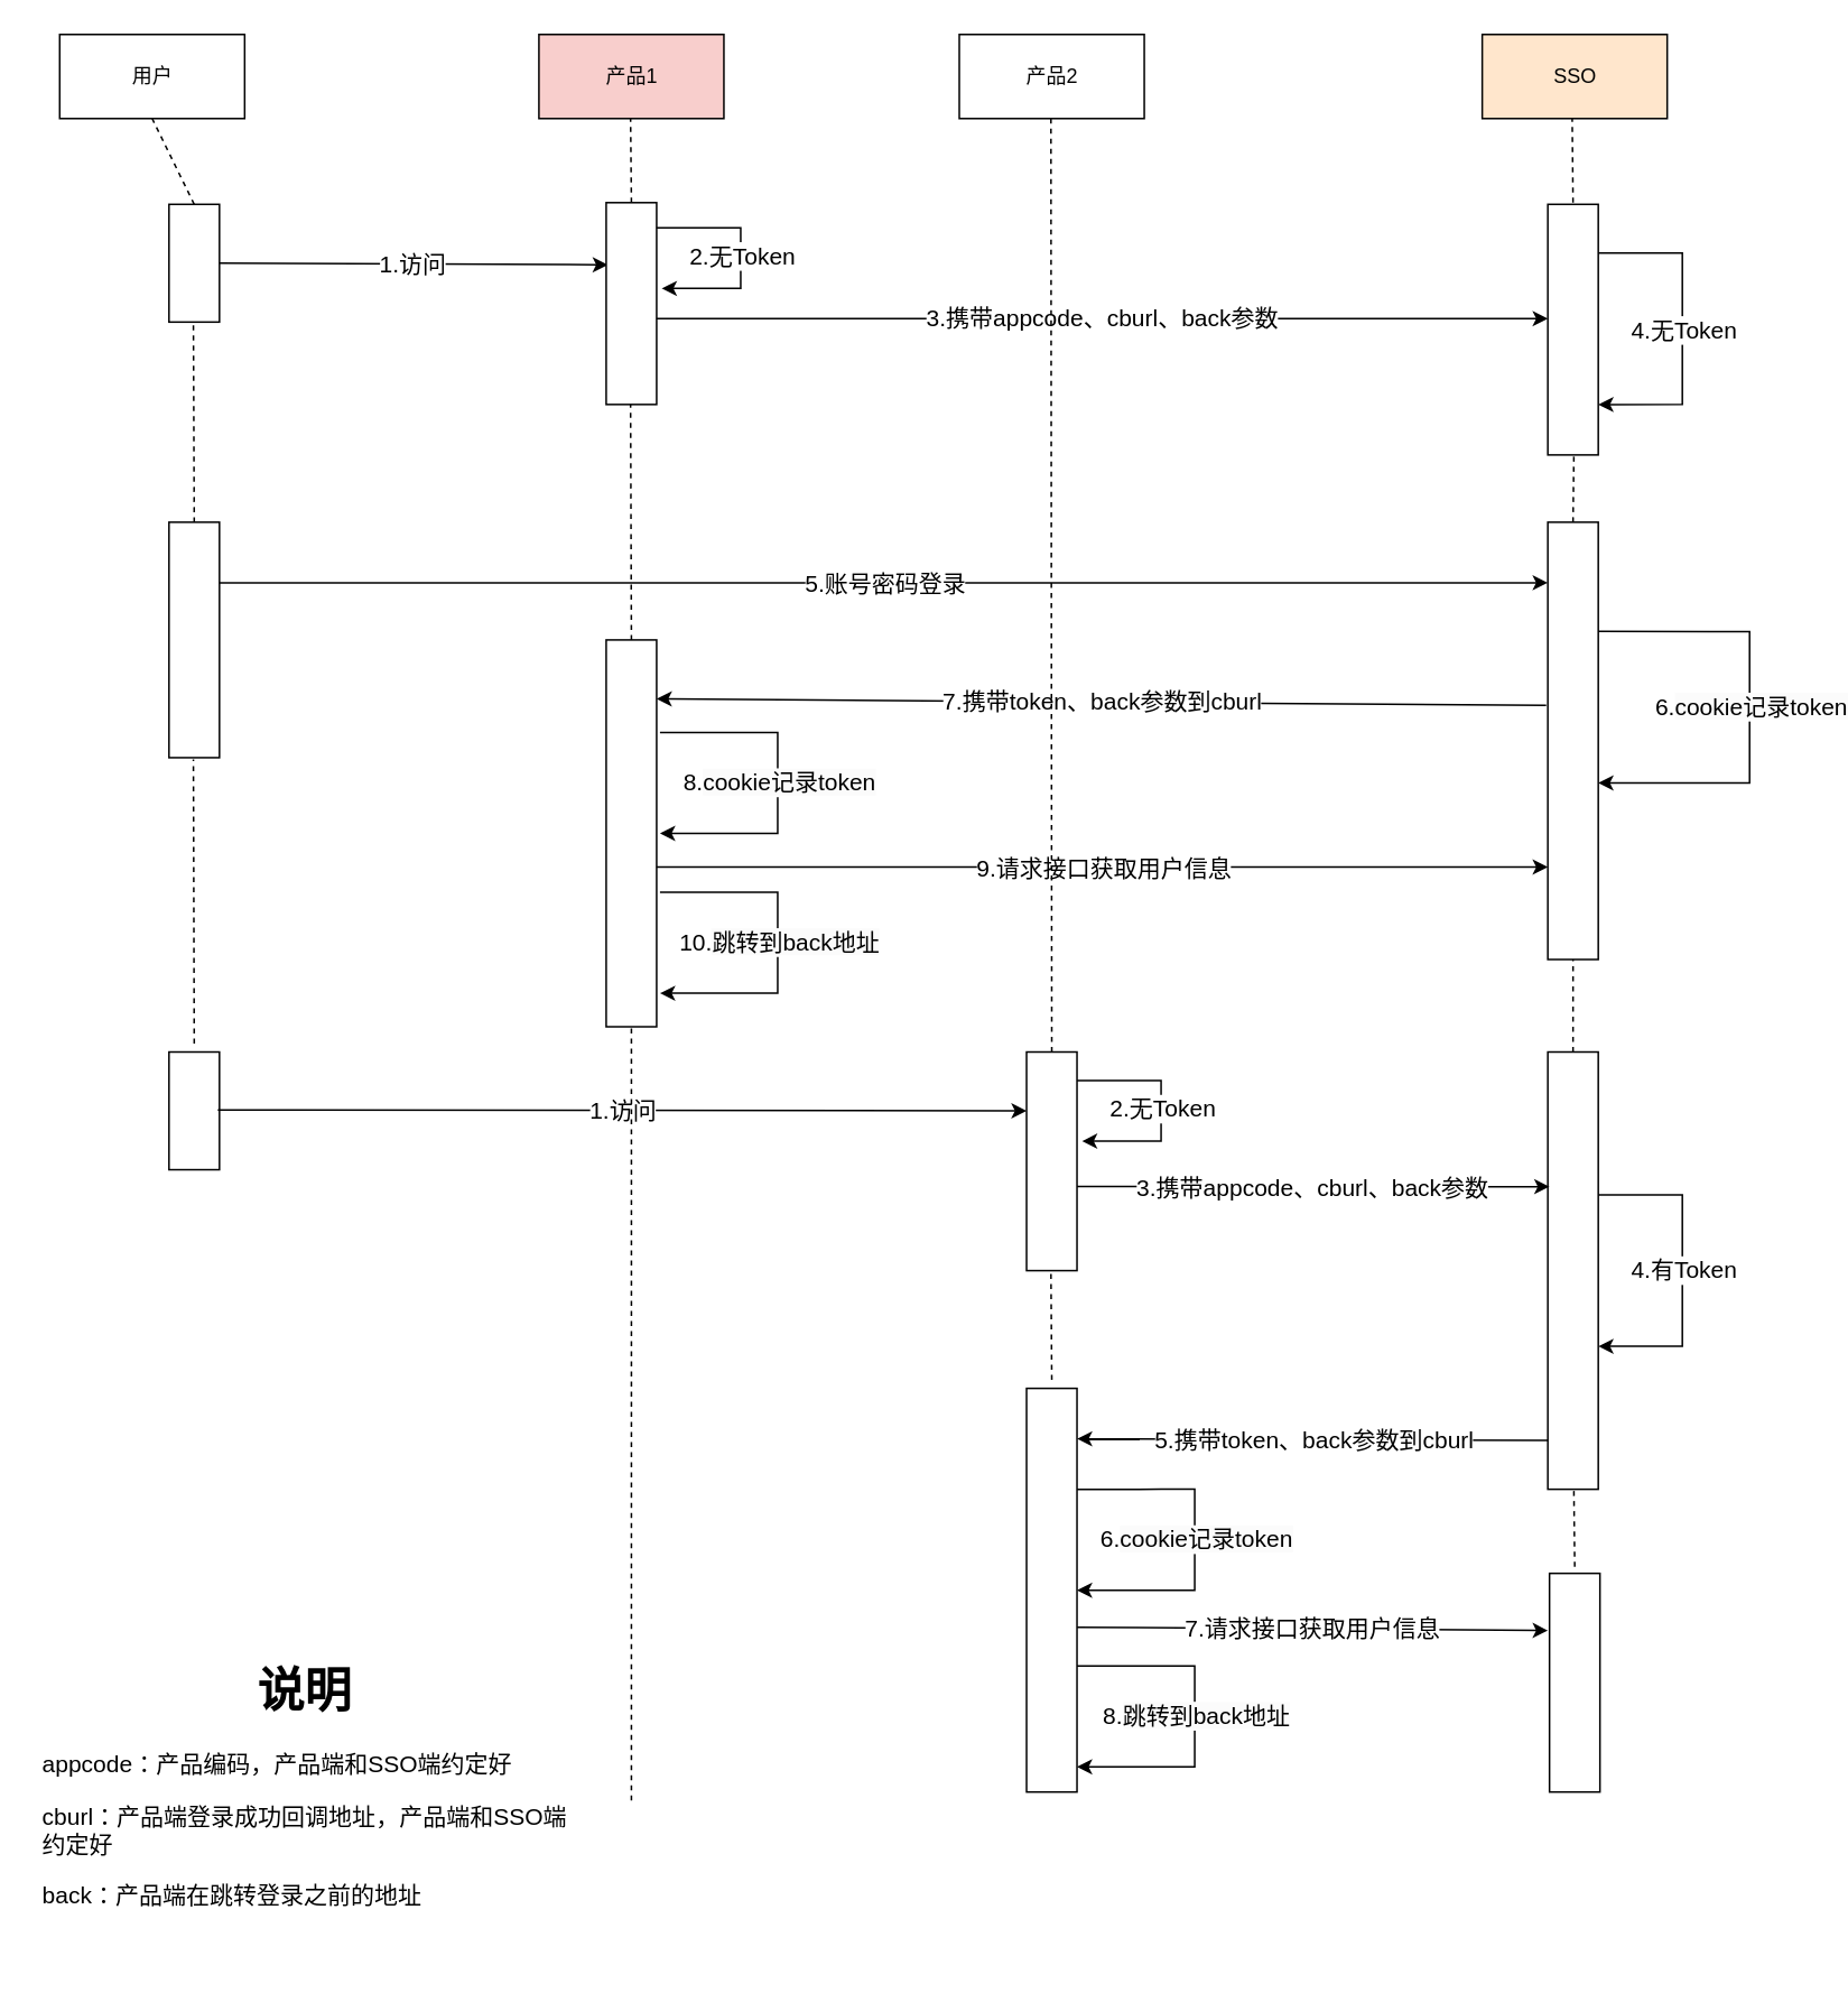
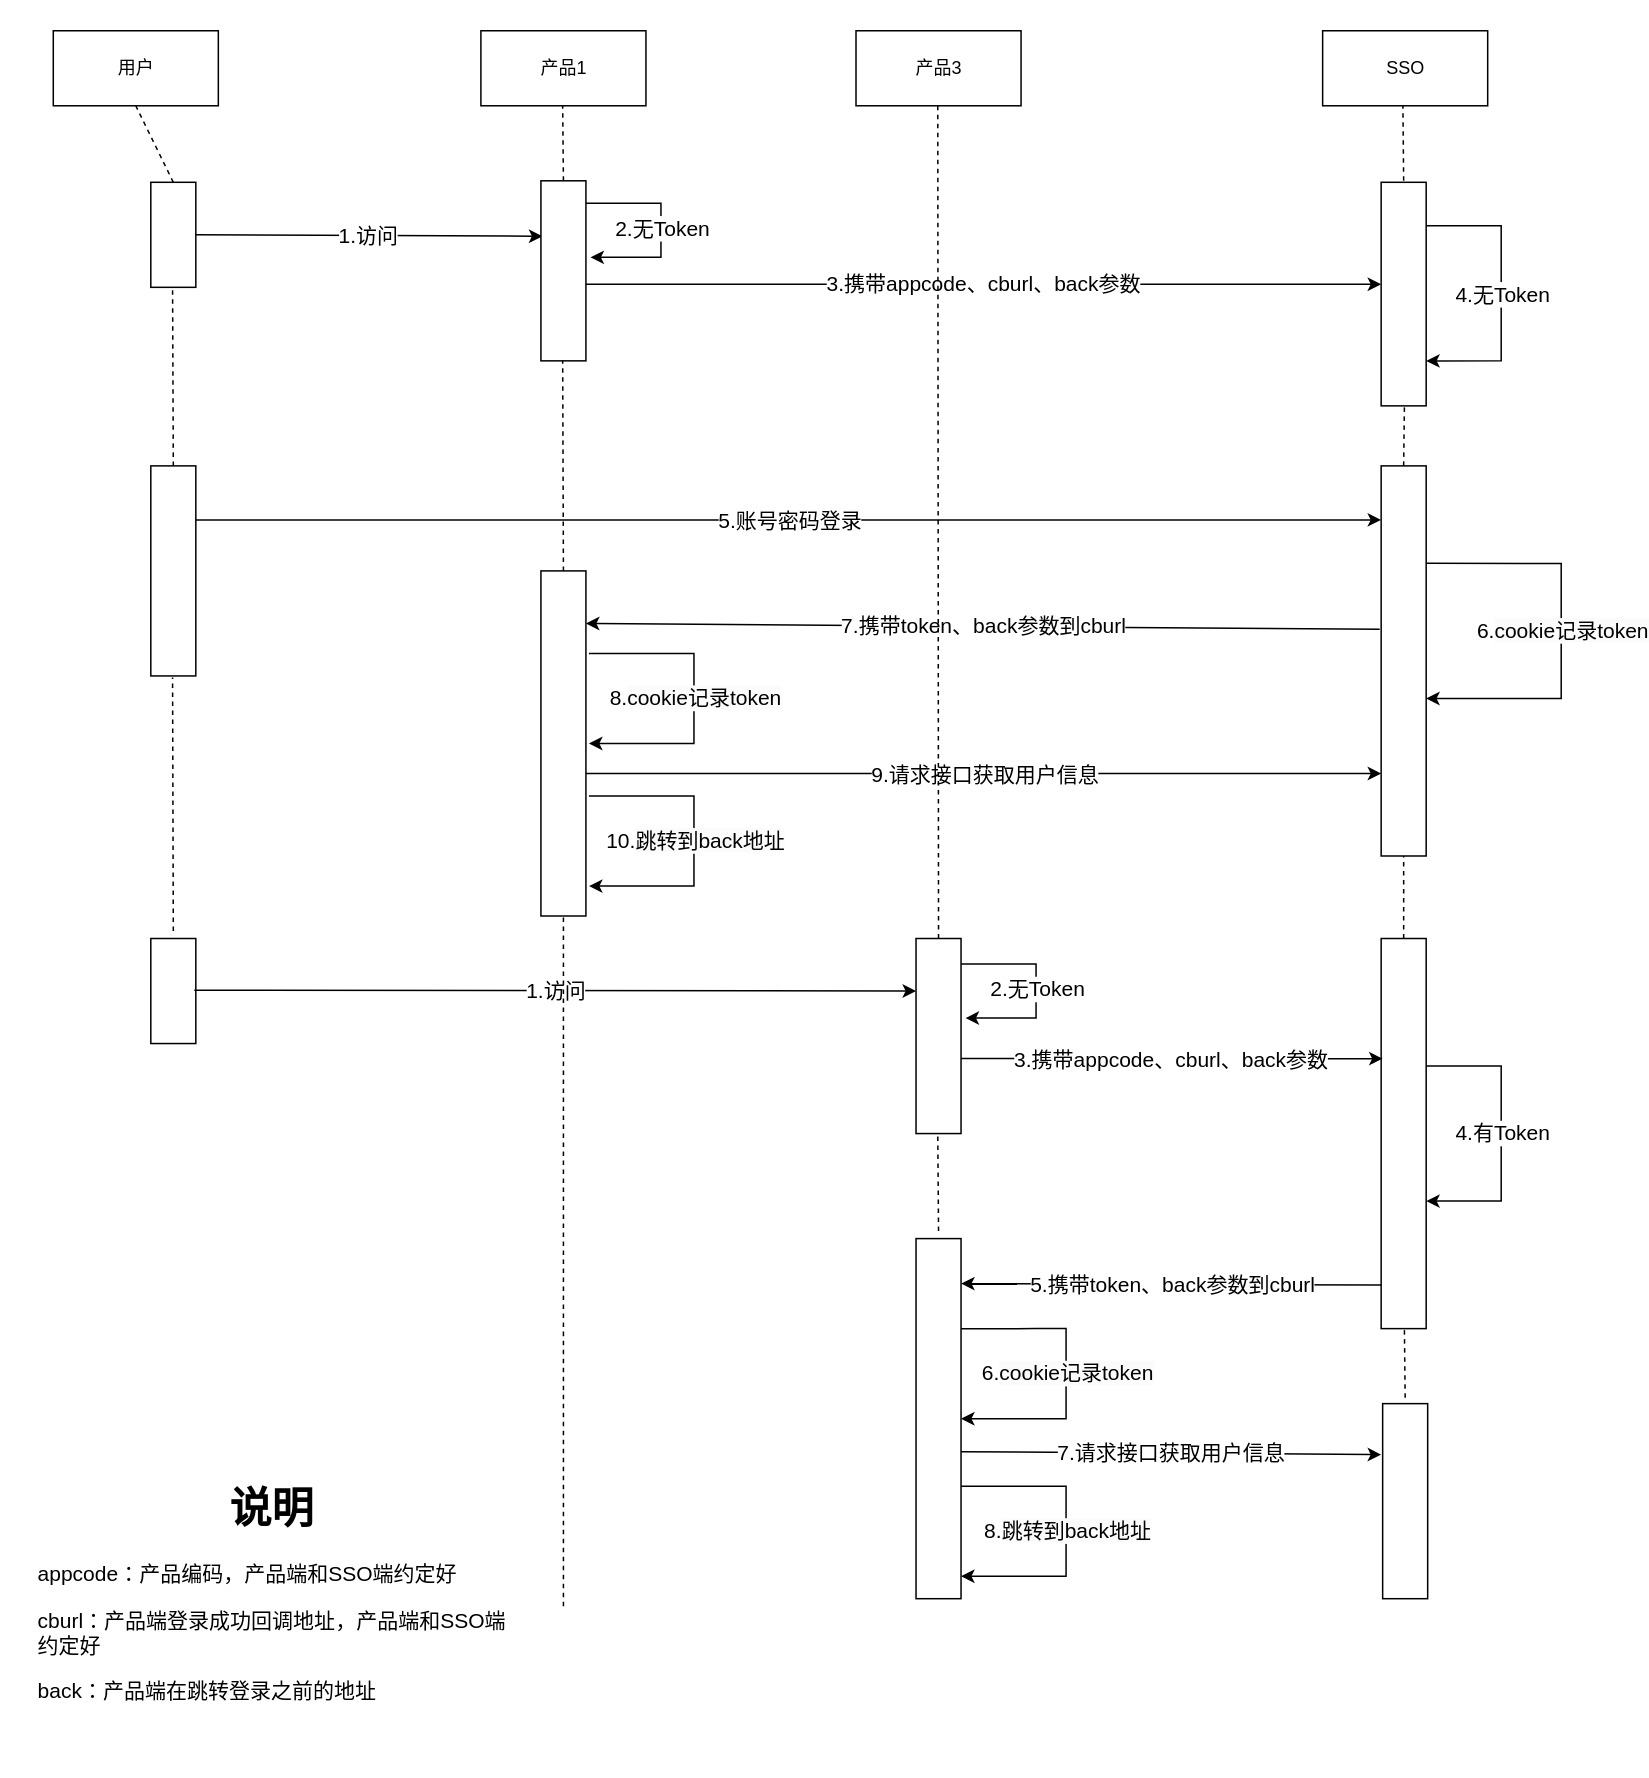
- <mxCell id="4" value="产品1" style="html=1;rounded=0;fillColor=#f8cecc;" vertex="1" parent="1"><mxGeometry x="320" y="20" width="110" height="50" as="geometry" /></mxCell>
+ <mxCell id="4" value="产品1" style="html=1;rounded=0;" vertex="1" parent="1"><mxGeometry x="320" y="20" width="110" height="50" as="geometry" /></mxCell>
- <mxCell id="5" value="产品2" style="html=1;rounded=0;" vertex="1" parent="1"><mxGeometry x="570" y="20" width="110" height="50" as="geometry" /></mxCell>
+ <mxCell id="5" value="产品3" style="html=1;rounded=0;" vertex="1" parent="1"><mxGeometry x="570" y="20" width="110" height="50" as="geometry" /></mxCell>
- <mxCell id="3" value="SSO" style="html=1;rounded=0;fillColor=#ffe6cc;" vertex="1" parent="1"><mxGeometry x="881" y="20" width="110" height="50" as="geometry" /></mxCell>
+ <mxCell id="3" value="SSO" style="html=1;rounded=0;" vertex="1" parent="1"><mxGeometry x="881" y="20" width="110" height="50" as="geometry" /></mxCell>
